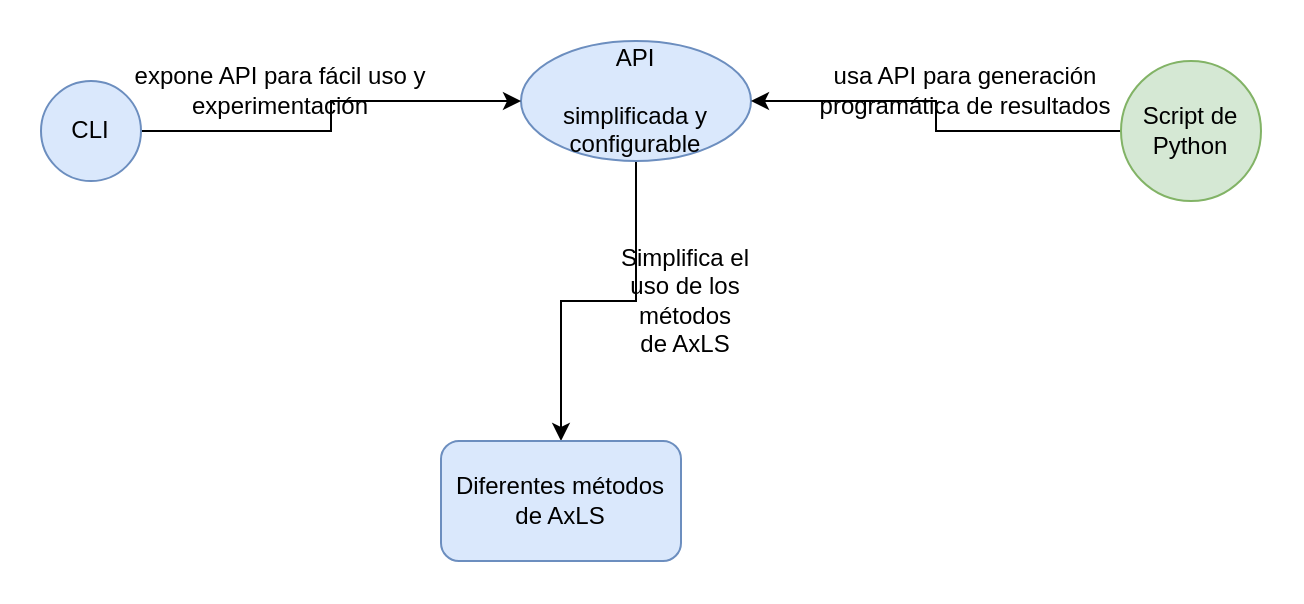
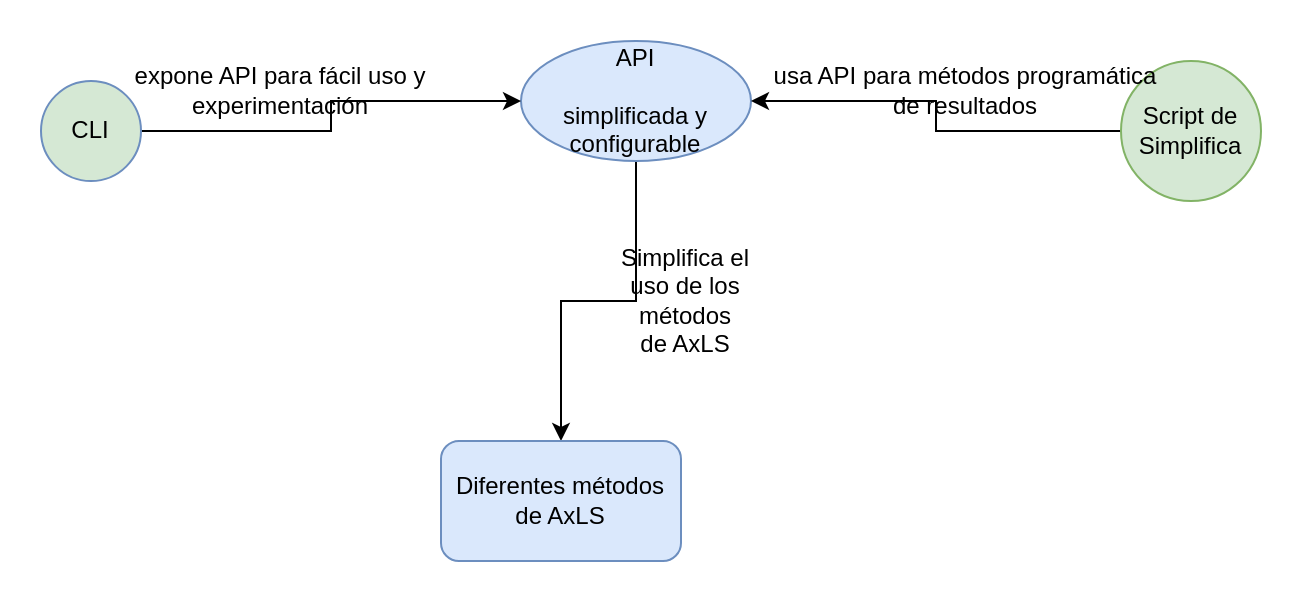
- <mxCell id="9" value="usa API para generación programática de resultados" style="text;html=1;align=center;verticalAlign=middle;whiteSpace=wrap;rounded=0;" vertex="1" parent="1"><mxGeometry x="385" y="30" width="195" height="30" as="geometry" /></mxCell>
+ <mxCell id="9" value="usa API para métodos programática de resultados" style="text;html=1;align=center;verticalAlign=middle;whiteSpace=wrap;rounded=0;" vertex="1" parent="1"><mxGeometry x="385" y="30" width="195" height="30" as="geometry" /></mxCell>
- <mxCell id="5" value="CLI" style="ellipse;whiteSpace=wrap;html=1;aspect=fixed;fillColor=#dae8fc;strokeColor=#6c8ebf;" vertex="1" parent="1"><mxGeometry x="20" y="40" width="50" height="50" as="geometry" /></mxCell>
+ <mxCell id="5" value="CLI" style="ellipse;whiteSpace=wrap;html=1;aspect=fixed;fillColor=#d5e8d4;strokeColor=#6c8ebf;" vertex="1" parent="1"><mxGeometry x="20" y="40" width="50" height="50" as="geometry" /></mxCell>
- <mxCell id="8" value="&lt;div&gt;Script de&lt;/div&gt;&lt;div&gt;Python&lt;/div&gt;" style="ellipse;whiteSpace=wrap;html=1;aspect=fixed;fillColor=#d5e8d4;strokeColor=#82b366;" vertex="1" parent="1"><mxGeometry x="560" y="30" width="70" height="70" as="geometry" /></mxCell>
+ <mxCell id="8" value="&lt;div&gt;Script de&lt;/div&gt;&lt;div&gt;Simplifica&lt;/div&gt;" style="ellipse;whiteSpace=wrap;html=1;aspect=fixed;fillColor=#d5e8d4;strokeColor=#82b366;" vertex="1" parent="1"><mxGeometry x="560" y="30" width="70" height="70" as="geometry" /></mxCell>
